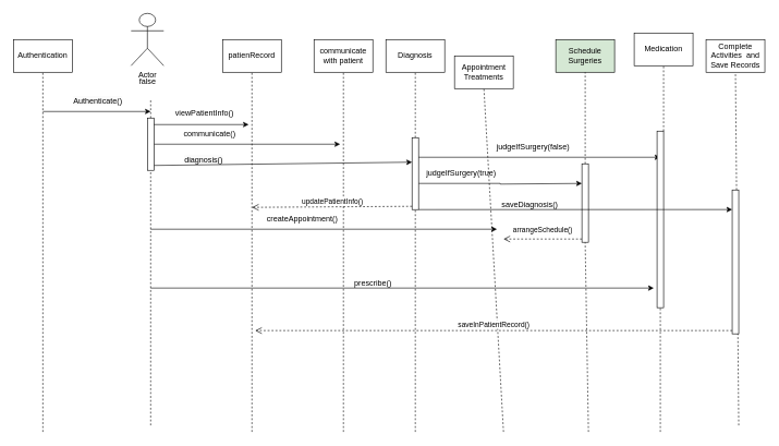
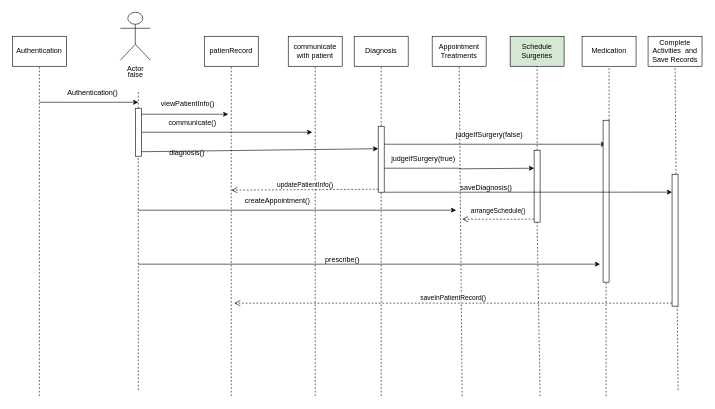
- <mxCell id="40" value="Medication" style="rounded=0;whiteSpace=wrap;html=1;" vertex="1" parent="1"><mxGeometry x="970" y="50" width="90" height="50" as="geometry" /></mxCell>
+ <mxCell id="40" value="Medication" style="rounded=0;whiteSpace=wrap;html=1;" vertex="1" parent="1"><mxGeometry x="970" y="60" width="90" height="50" as="geometry" /></mxCell>
- <mxCell id="27" value="Appointment Treatments" style="rounded=0;whiteSpace=wrap;html=1;" vertex="1" parent="1"><mxGeometry x="695" y="85" width="90" height="50" as="geometry" /></mxCell>
+ <mxCell id="27" value="Appointment Treatments" style="rounded=0;whiteSpace=wrap;html=1;" vertex="1" parent="1"><mxGeometry x="720" y="60" width="90" height="50" as="geometry" /></mxCell>
- <mxCell id="8" value="&lt;span style=&quot;color: rgb(0, 0, 0); font-family: Helvetica; font-size: 12px; font-style: normal; font-variant-ligatures: normal; font-variant-caps: normal; font-weight: 400; letter-spacing: normal; orphans: 2; text-align: center; text-indent: 0px; text-transform: none; widows: 2; word-spacing: 0px; -webkit-text-stroke-width: 0px; background-color: rgb(251, 251, 251); text-decoration-thickness: initial; text-decoration-style: initial; text-decoration-color: initial; float: none; display: inline !important;&quot;&gt;Authenticate()&lt;/span&gt;" style="text;whiteSpace=wrap;html=1;" vertex="1" parent="1"><mxGeometry x="110" y="140" width="110" height="40" as="geometry" /></mxCell>
+ <mxCell id="8" value="&lt;span style=&quot;color: rgb(0, 0, 0); font-family: Helvetica; font-size: 12px; font-style: normal; font-variant-ligatures: normal; font-variant-caps: normal; font-weight: 400; letter-spacing: normal; orphans: 2; text-align: center; text-indent: 0px; text-transform: none; widows: 2; word-spacing: 0px; -webkit-text-stroke-width: 0px; background-color: rgb(251, 251, 251); text-decoration-thickness: initial; text-decoration-style: initial; text-decoration-color: initial; float: none; display: inline !important;&quot;&gt;Authentication()&lt;/span&gt;" style="text;whiteSpace=wrap;html=1;" vertex="1" parent="1"><mxGeometry x="110" y="140" width="110" height="40" as="geometry" /></mxCell>
- <mxCell id="17" value="&lt;span style=&quot;border-color: var(--border-color); color: rgb(0, 0, 0); font-family: Helvetica; font-size: 12px; font-style: normal; font-variant-ligatures: normal; font-variant-caps: normal; font-weight: 400; letter-spacing: normal; orphans: 2; text-indent: 0px; text-transform: none; widows: 2; word-spacing: 0px; -webkit-text-stroke-width: 0px; background-color: rgb(251, 251, 251); text-decoration-thickness: initial; text-decoration-style: initial; text-decoration-color: initial; text-align: left;&quot;&gt;diagnosis()&lt;/span&gt;" style="text;whiteSpace=wrap;html=1;" vertex="1" parent="1"><mxGeometry x="280" y="230" width="110" height="40" as="geometry" /></mxCell>
+ <mxCell id="17" value="&lt;span style=&quot;border-color: var(--border-color); color: rgb(0, 0, 0); font-family: Helvetica; font-size: 12px; font-style: normal; font-variant-ligatures: normal; font-variant-caps: normal; font-weight: 400; letter-spacing: normal; orphans: 2; text-indent: 0px; text-transform: none; widows: 2; word-spacing: 0px; -webkit-text-stroke-width: 0px; background-color: rgb(251, 251, 251); text-decoration-thickness: initial; text-decoration-style: initial; text-decoration-color: initial; text-align: left;&quot;&gt;diagnosis()&lt;/span&gt;" style="text;whiteSpace=wrap;html=1;" vertex="1" parent="1"><mxGeometry x="280" y="240" width="110" height="40" as="geometry" /></mxCell>
